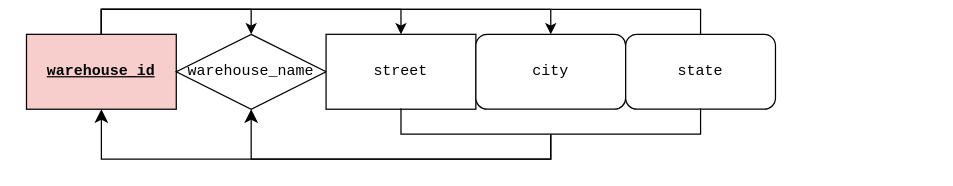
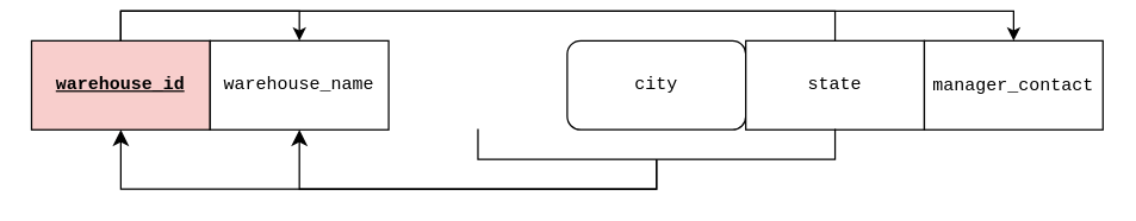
+ <mxCell id="6" style="edgeStyle=orthogonalEdgeStyle;rounded=0;orthogonalLoop=1;jettySize=auto;html=1;exitX=0.5;exitY=0;exitDx=0;exitDy=0;entryX=0.5;entryY=0;entryDx=0;entryDy=0;" edge="1" parent="1" source="7" target="15"><mxGeometry relative="1" as="geometry" /></mxCell>
- <mxCell id="3" style="edgeStyle=orthogonalEdgeStyle;rounded=0;orthogonalLoop=1;jettySize=auto;html=1;exitX=0.5;exitY=0;exitDx=0;exitDy=0;entryX=0.5;entryY=0;entryDx=0;entryDy=0;" parent="1" source="7" target="9" edge="1"><mxGeometry relative="1" as="geometry" /></mxCell>
- <mxCell id="4" style="edgeStyle=orthogonalEdgeStyle;rounded=0;orthogonalLoop=1;jettySize=auto;html=1;exitX=0.5;exitY=0;exitDx=0;exitDy=0;entryX=0.5;entryY=0;entryDx=0;entryDy=0;" parent="1" source="7" target="10" edge="1"><mxGeometry relative="1" as="geometry" /></mxCell>
- <mxCell id="8" value="warehouse_name" style="rhombus;whiteSpace=wrap;html=1;fontFamily=Courier New;labelBackgroundColor=none;" parent="1" vertex="1"><mxGeometry x="140" y="20" width="120" height="60" as="geometry" /></mxCell>
+ <mxCell id="8" value="warehouse_name" style="rounded=0;whiteSpace=wrap;html=1;fontFamily=Courier New;labelBackgroundColor=none;" parent="1" vertex="1"><mxGeometry x="140" y="20" width="120" height="60" as="geometry" /></mxCell>
- <mxCell id="9" value="street" style="rounded=0;whiteSpace=wrap;html=1;fontFamily=Courier New;labelBackgroundColor=none;" parent="1" vertex="1"><mxGeometry x="260" y="20" width="120" height="60" as="geometry" /></mxCell>
- <mxCell id="11" value="state" style="whiteSpace=wrap;html=1;fontFamily=Courier New;labelBackgroundColor=none;rounded=1;" parent="1" vertex="1"><mxGeometry x="500" y="20" width="120" height="60" as="geometry" /></mxCell>
+ <mxCell id="11" value="state" style="rounded=0;whiteSpace=wrap;html=1;fontFamily=Courier New;labelBackgroundColor=none;" parent="1" vertex="1"><mxGeometry x="500" y="20" width="120" height="60" as="geometry" /></mxCell>
+ <mxCell id="15" value="&lt;font face=&quot;Courier New&quot;&gt;manager_contact&lt;/font&gt;" style="rounded=0;whiteSpace=wrap;html=1;" vertex="1" parent="1"><mxGeometry x="620" y="20" width="120" height="60" as="geometry" /></mxCell>
